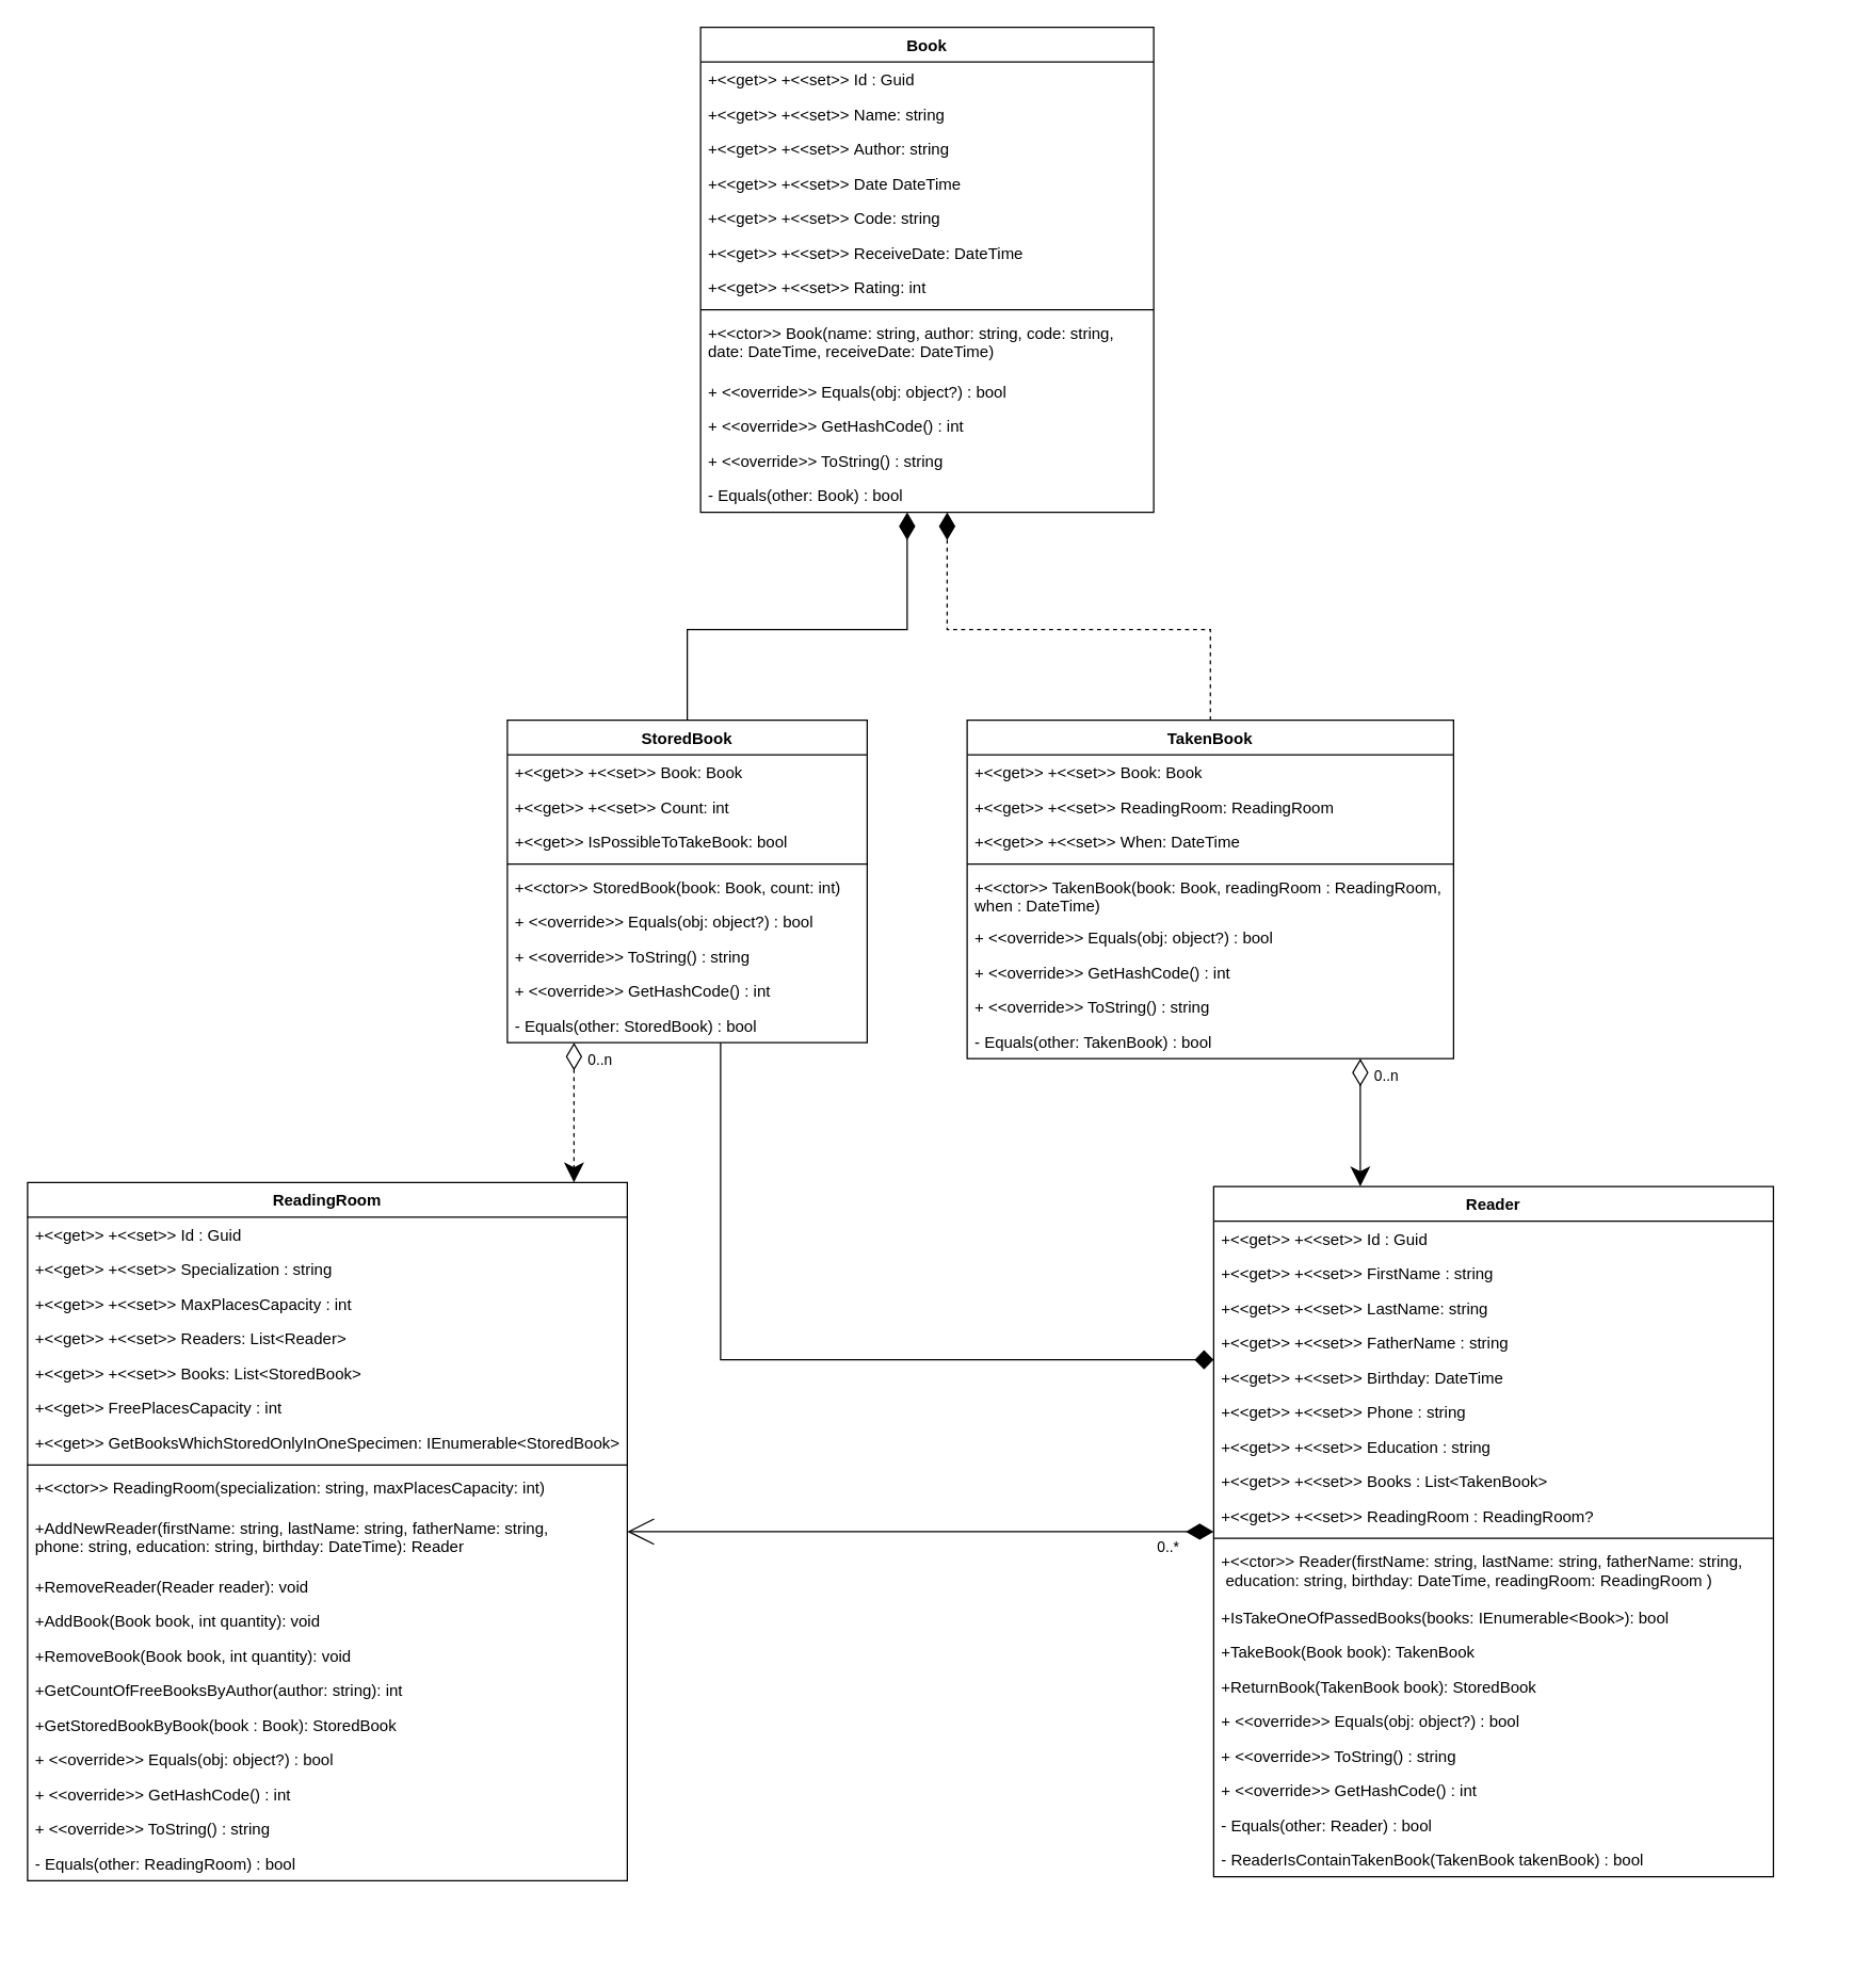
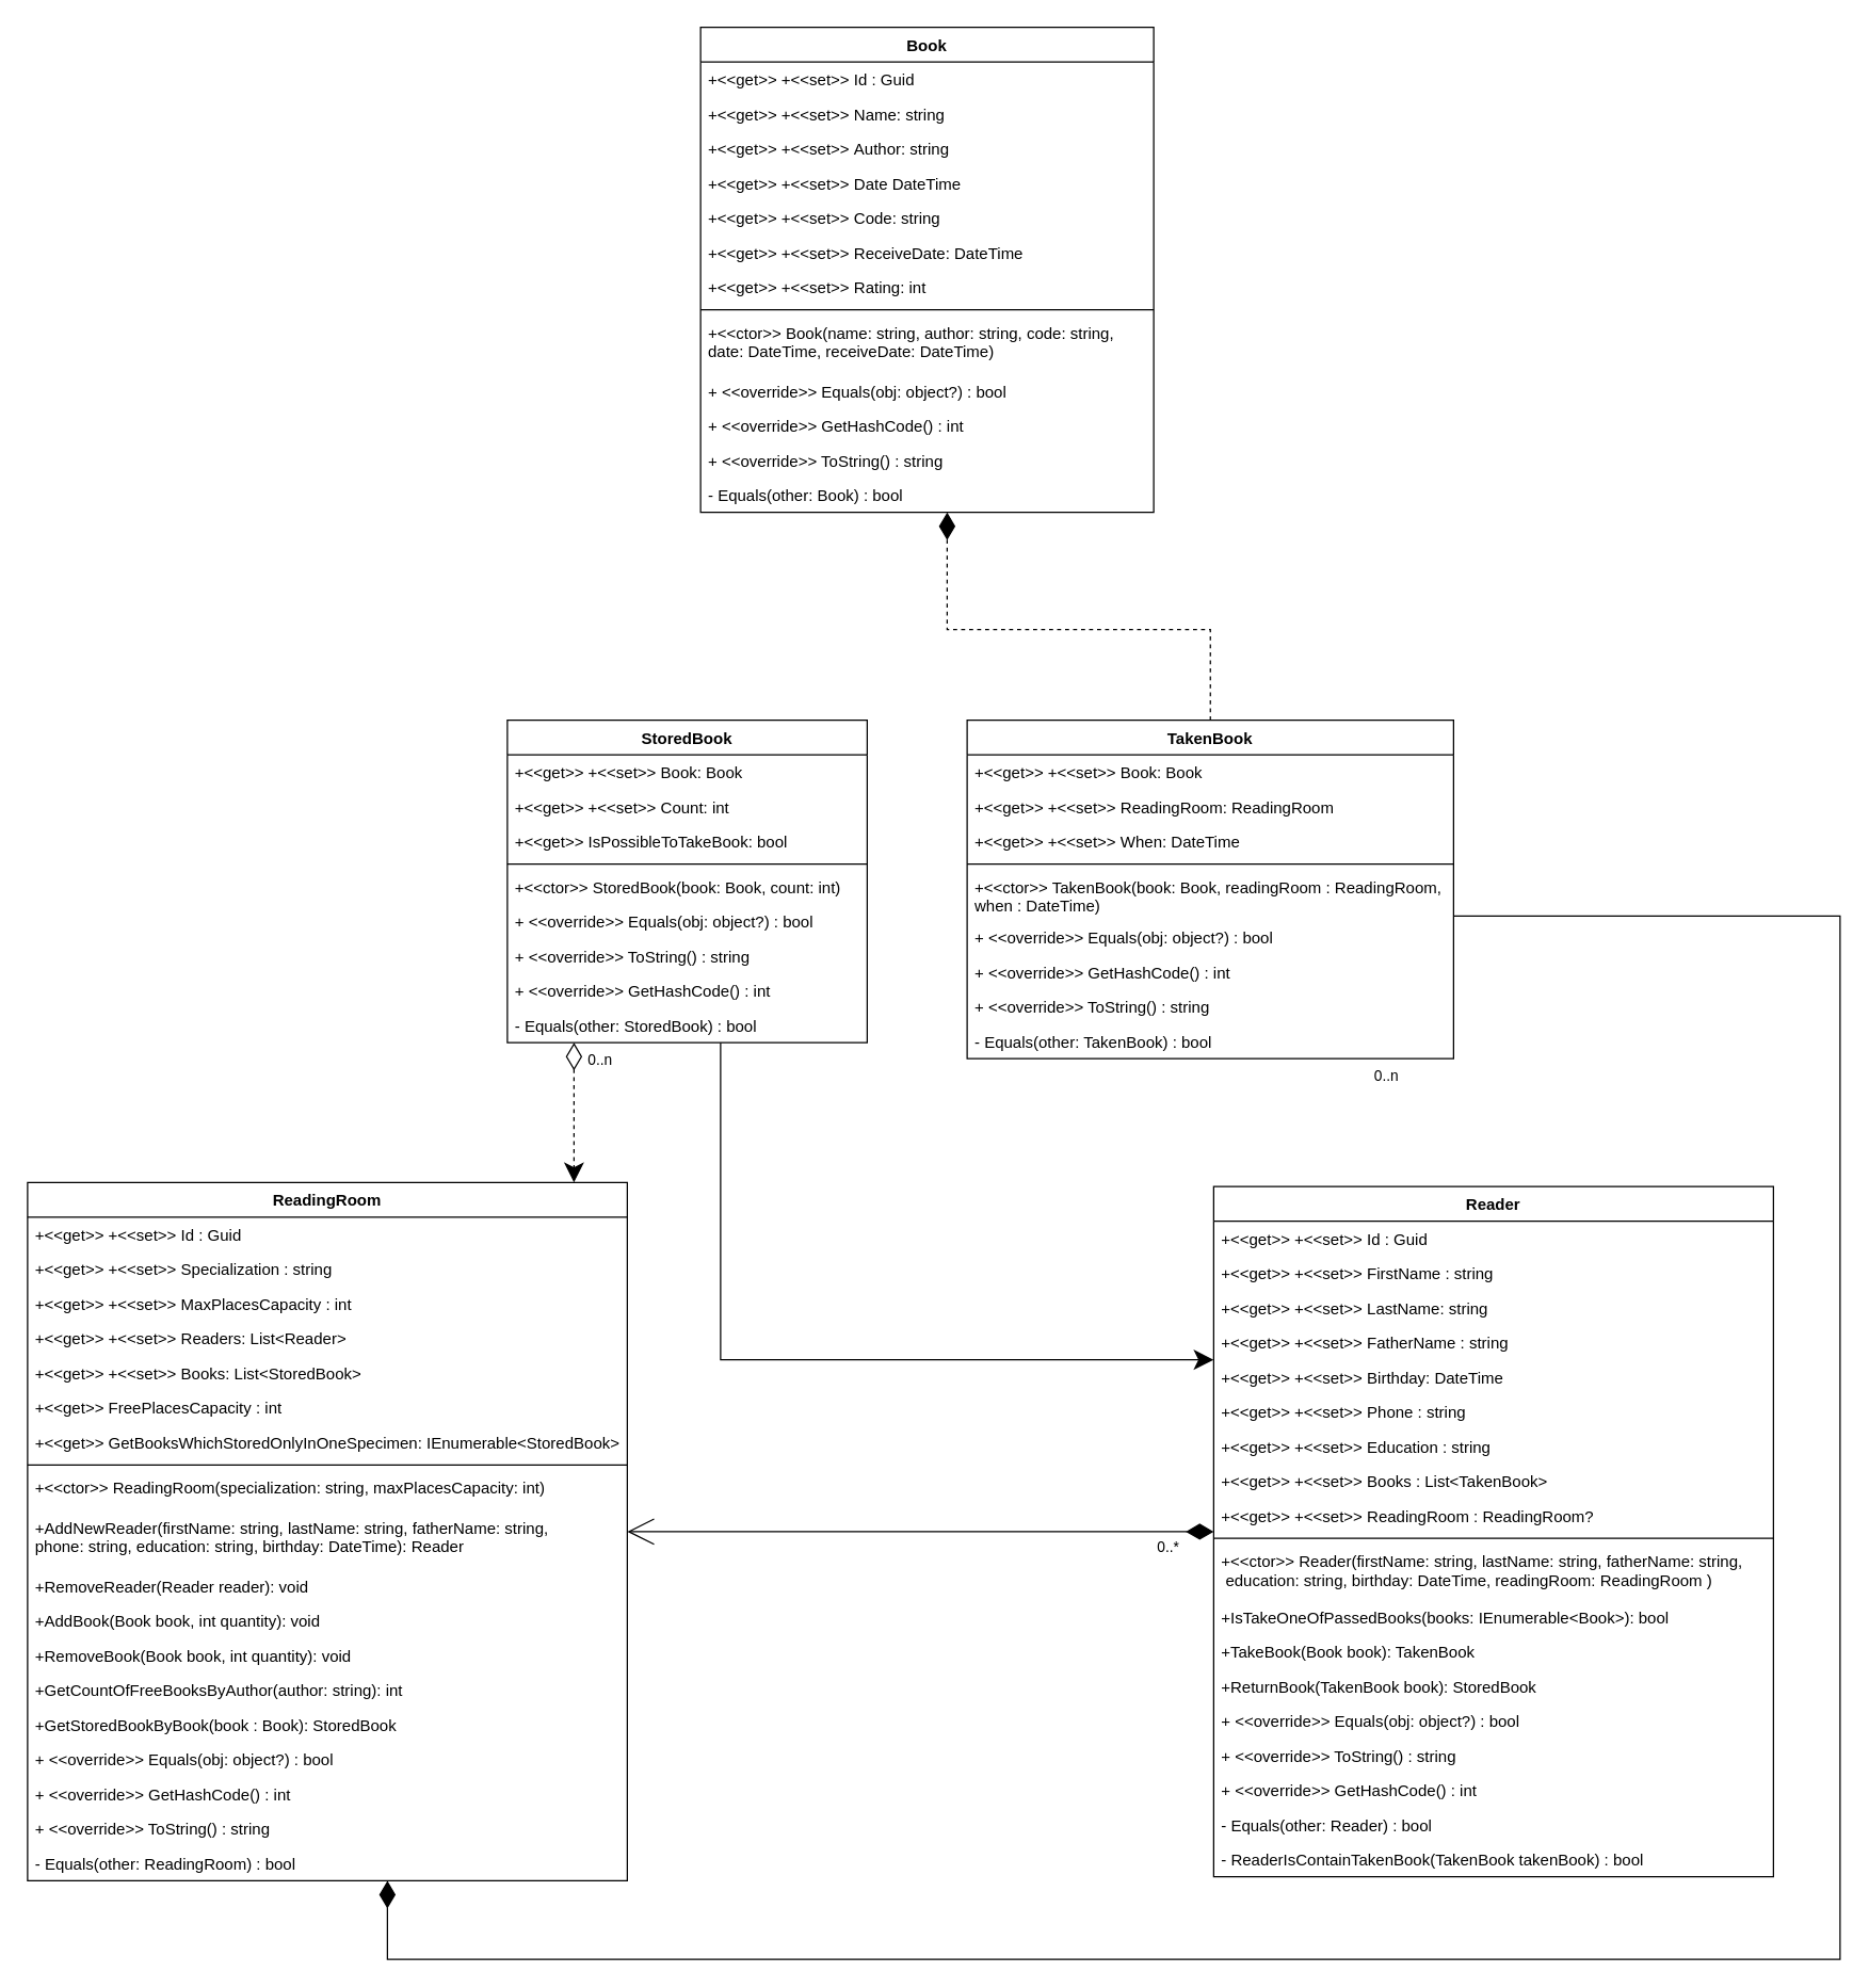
- <mxCell id="82" value="" style="endArrow=diamondThin;endFill=1;endSize=18;html=1;rounded=0;edgeStyle=orthogonalEdgeStyle;" edge="1" parent="1" source="58" target="42"><mxGeometry width="160" relative="1" as="geometry"><mxPoint x="737.526" y="559.95" as="sourcePoint" /><mxPoint x="525" y="383.95" as="targetPoint" /><Array as="points"><mxPoint x="515" y="472" /><mxPoint x="680" y="472" /></Array></mxGeometry></mxCell>
- <mxCell id="68" style="edgeStyle=orthogonalEdgeStyle;rounded=0;orthogonalLoop=1;jettySize=auto;html=1;endArrow=classic;endFill=1;startSize=18;endSize=12;startArrow=diamondThin;startFill=0;" edge="1" parent="1" source="70" target="2"><mxGeometry relative="1" as="geometry"><Array as="points"><mxPoint x="1020" y="840" /><mxPoint x="1020" y="840" /></Array></mxGeometry></mxCell>
- <mxCell id="57" style="edgeStyle=orthogonalEdgeStyle;rounded=0;orthogonalLoop=1;jettySize=auto;html=1;endArrow=diamond;endFill=1;startSize=12;endSize=12;" edge="1" parent="1" source="58" target="2"><mxGeometry relative="1" as="geometry"><Array as="points"><mxPoint x="540" y="1020" /></Array></mxGeometry></mxCell>
+ <mxCell id="57" style="edgeStyle=orthogonalEdgeStyle;rounded=0;orthogonalLoop=1;jettySize=auto;html=1;endArrow=classic;endFill=1;startSize=12;endSize=12;" edge="1" parent="1" source="58" target="2"><mxGeometry relative="1" as="geometry"><Array as="points"><mxPoint x="540" y="1020" /></Array></mxGeometry></mxCell>
+ <mxCell id="69" style="edgeStyle=orthogonalEdgeStyle;rounded=0;orthogonalLoop=1;jettySize=auto;html=1;endArrow=diamondThin;endFill=1;startSize=18;endSize=18;" edge="1" parent="1" source="70" target="22"><mxGeometry relative="1" as="geometry"><Array as="points"><mxPoint x="1380" y="687" /><mxPoint x="1380" y="1470" /><mxPoint x="290" y="1470" /></Array></mxGeometry></mxCell>
